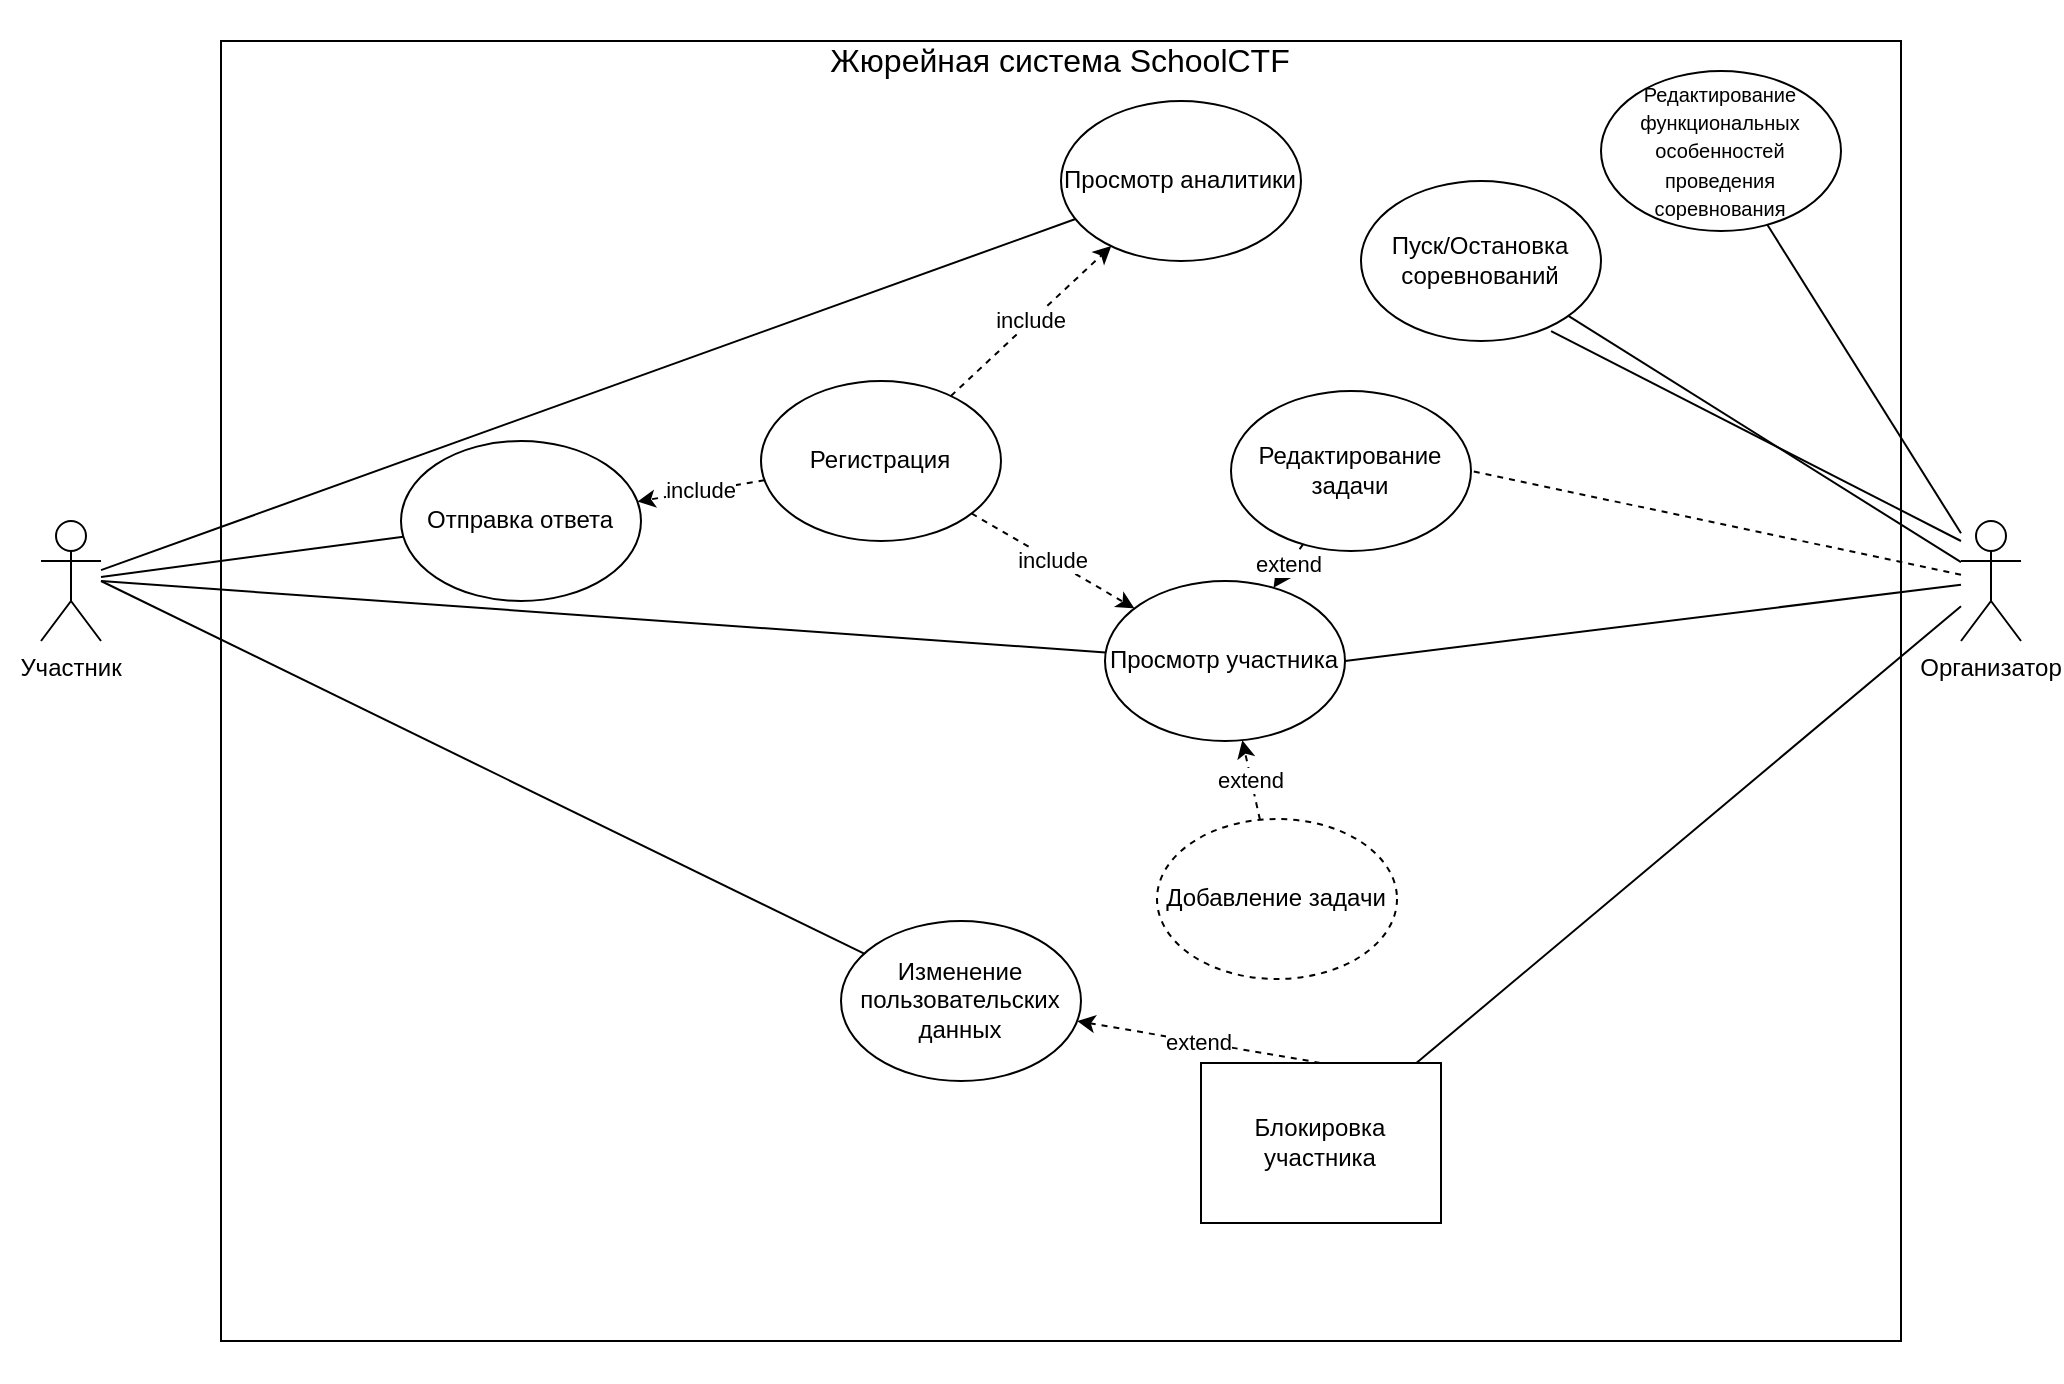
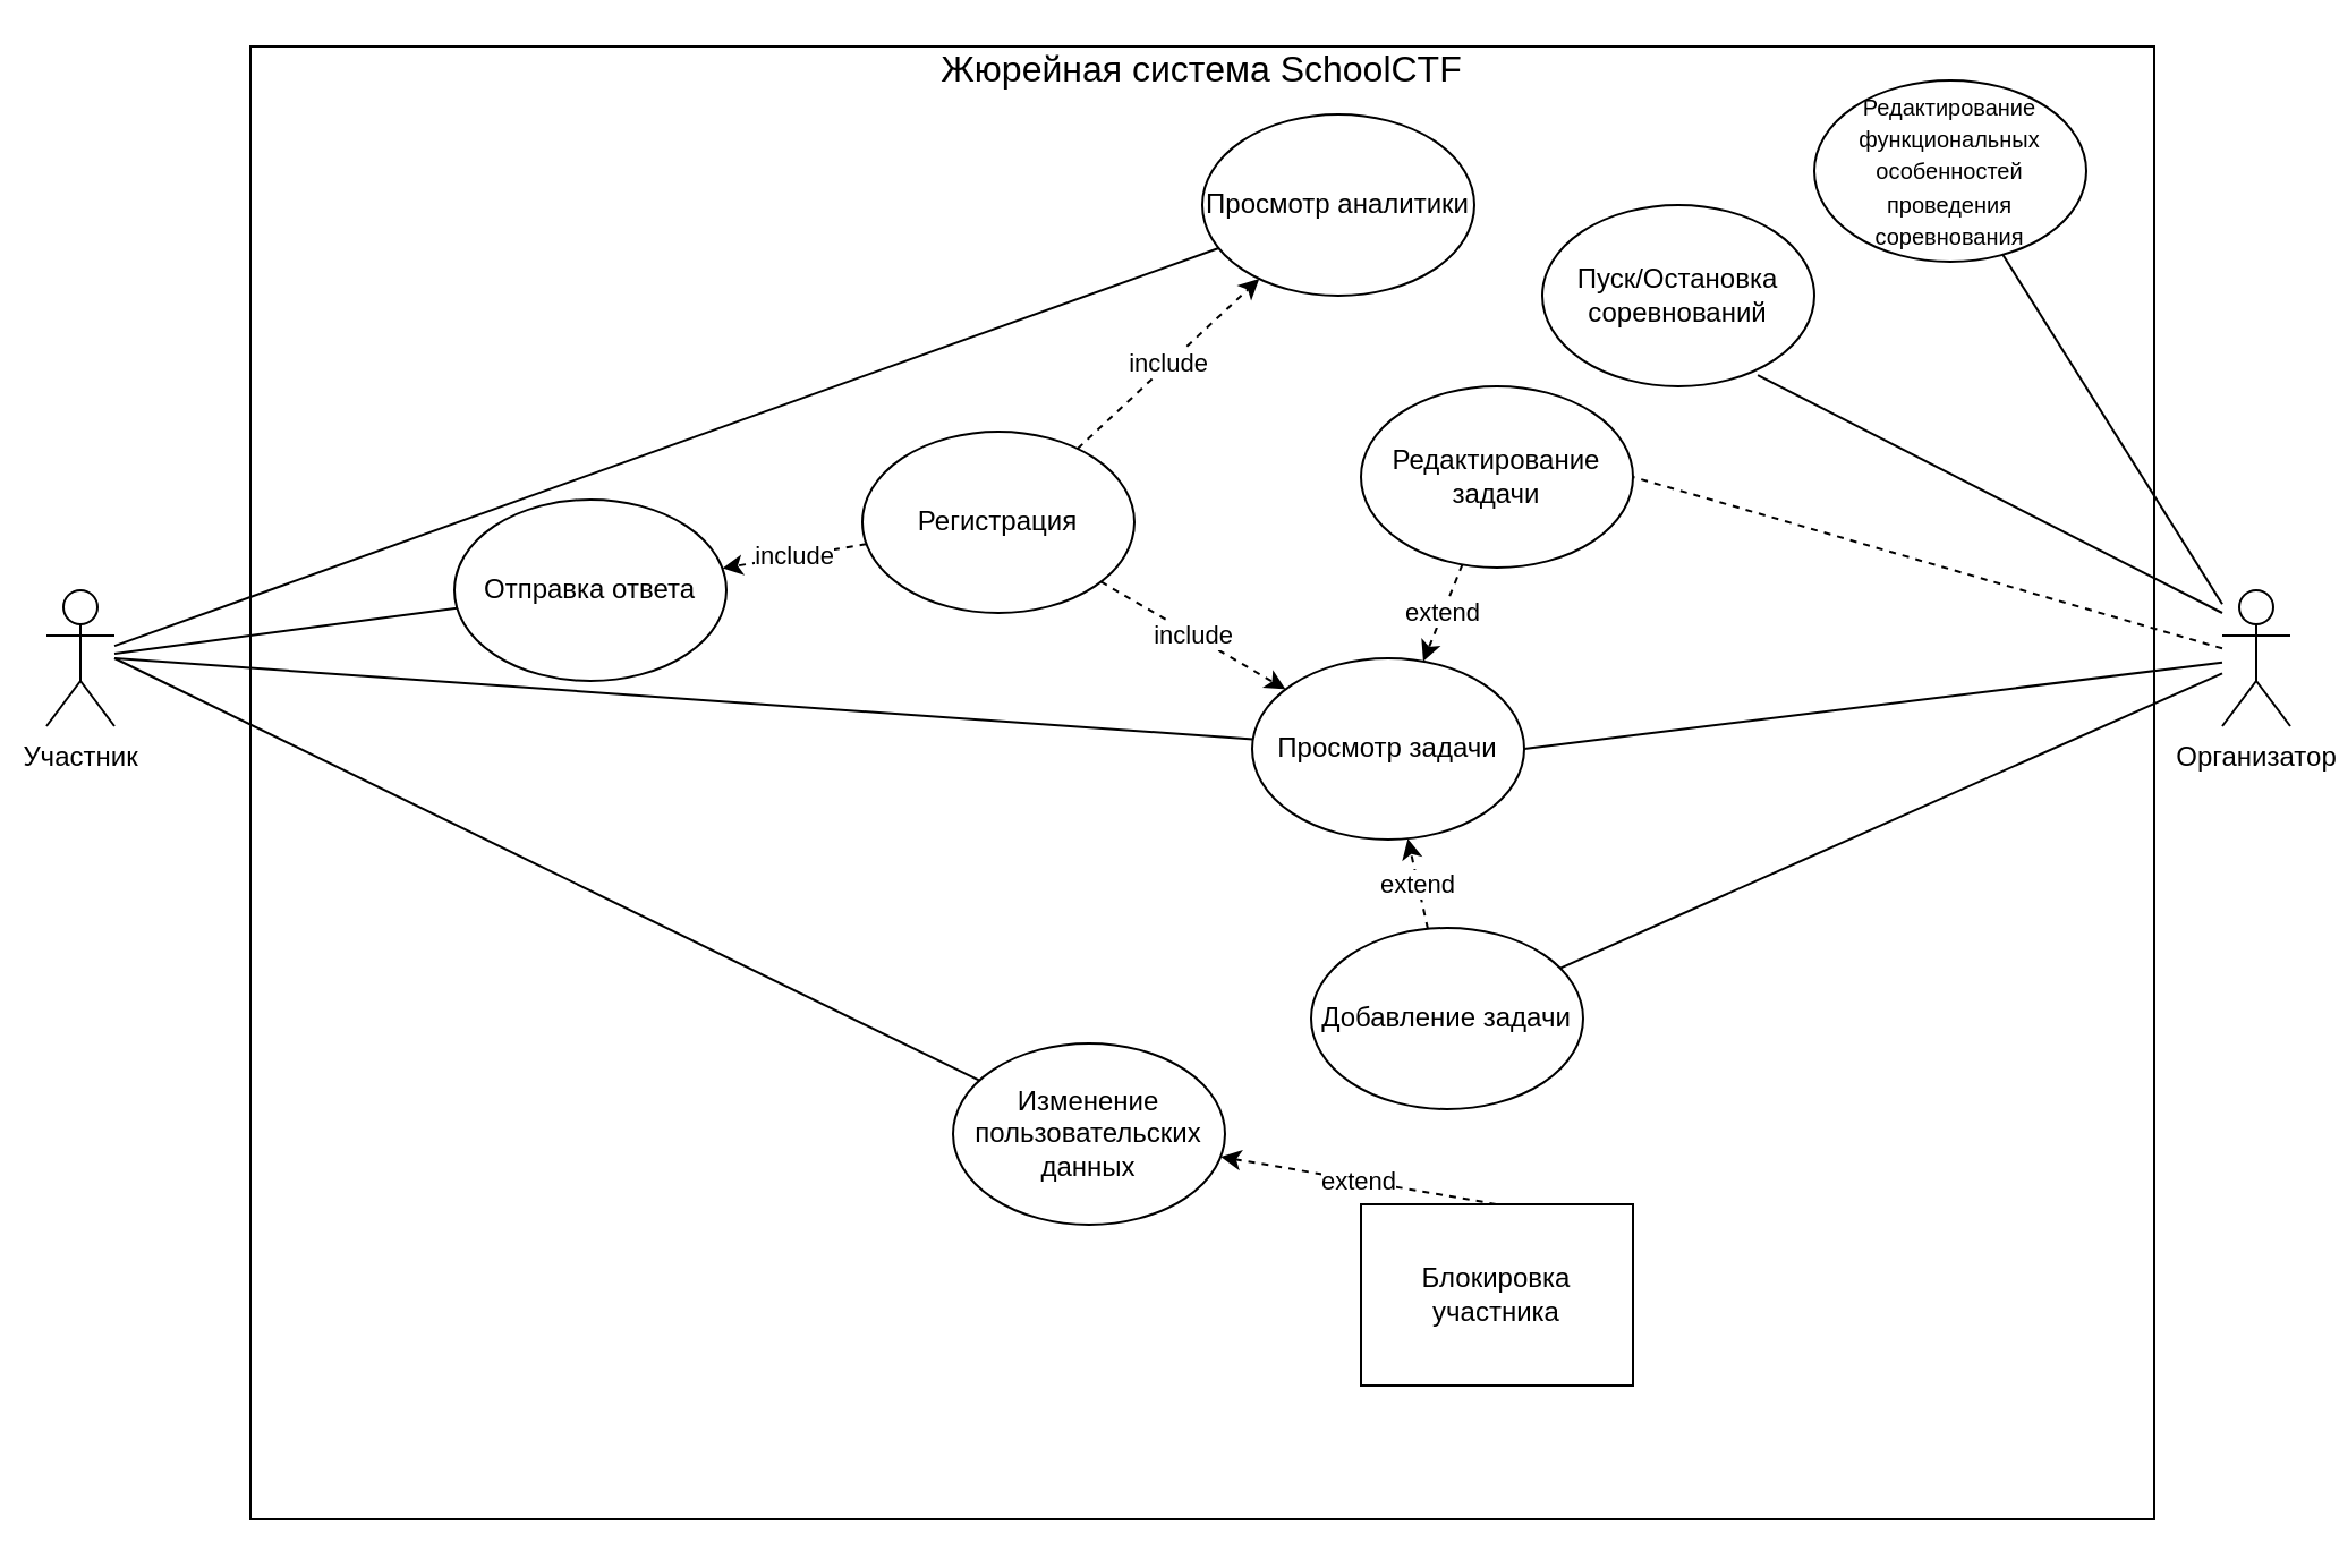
- <mxCell id="12" style="edgeStyle=none;rounded=0;orthogonalLoop=1;jettySize=auto;html=1;startArrow=none;startFill=0;endArrow=none;endFill=0;" edge="1" parent="1" source="15" target="30"><mxGeometry relative="1" as="geometry" /></mxCell>
+ <mxCell id="12" style="edgeStyle=none;rounded=0;orthogonalLoop=1;jettySize=auto;html=1;startArrow=none;startFill=0;endArrow=none;endFill=0;" edge="1" parent="1" source="15" target="28"><mxGeometry relative="1" as="geometry" /></mxCell>
- <mxCell id="26" value="Редактирование задачи" style="ellipse;whiteSpace=wrap;html=1;" vertex="1" parent="1"><mxGeometry x="615" y="195" width="120" height="80" as="geometry" /></mxCell>
+ <mxCell id="26" value="Редактирование задачи" style="ellipse;whiteSpace=wrap;html=1;" vertex="1" parent="1"><mxGeometry x="600" y="170" width="120" height="80" as="geometry" /></mxCell>
- <mxCell id="19" value="Просмотр участника" style="ellipse;whiteSpace=wrap;html=1;" vertex="1" parent="1"><mxGeometry x="552" y="290" width="120" height="80" as="geometry" /></mxCell>
+ <mxCell id="19" value="Просмотр задачи" style="ellipse;whiteSpace=wrap;html=1;" vertex="1" parent="1"><mxGeometry x="552" y="290" width="120" height="80" as="geometry" /></mxCell>
- <mxCell id="13" style="edgeStyle=none;rounded=0;orthogonalLoop=1;jettySize=auto;html=1;startArrow=none;startFill=0;endArrow=none;endFill=0;" edge="1" parent="1" source="15" target="29"><mxGeometry relative="1" as="geometry" /></mxCell>
- <mxCell id="28" value="Добавление задачи" style="ellipse;whiteSpace=wrap;html=1;dashed=1;" vertex="1" parent="1"><mxGeometry x="578" y="409" width="120" height="80" as="geometry" /></mxCell>
+ <mxCell id="28" value="Добавление задачи" style="ellipse;whiteSpace=wrap;html=1;" vertex="1" parent="1"><mxGeometry x="578" y="409" width="120" height="80" as="geometry" /></mxCell>
